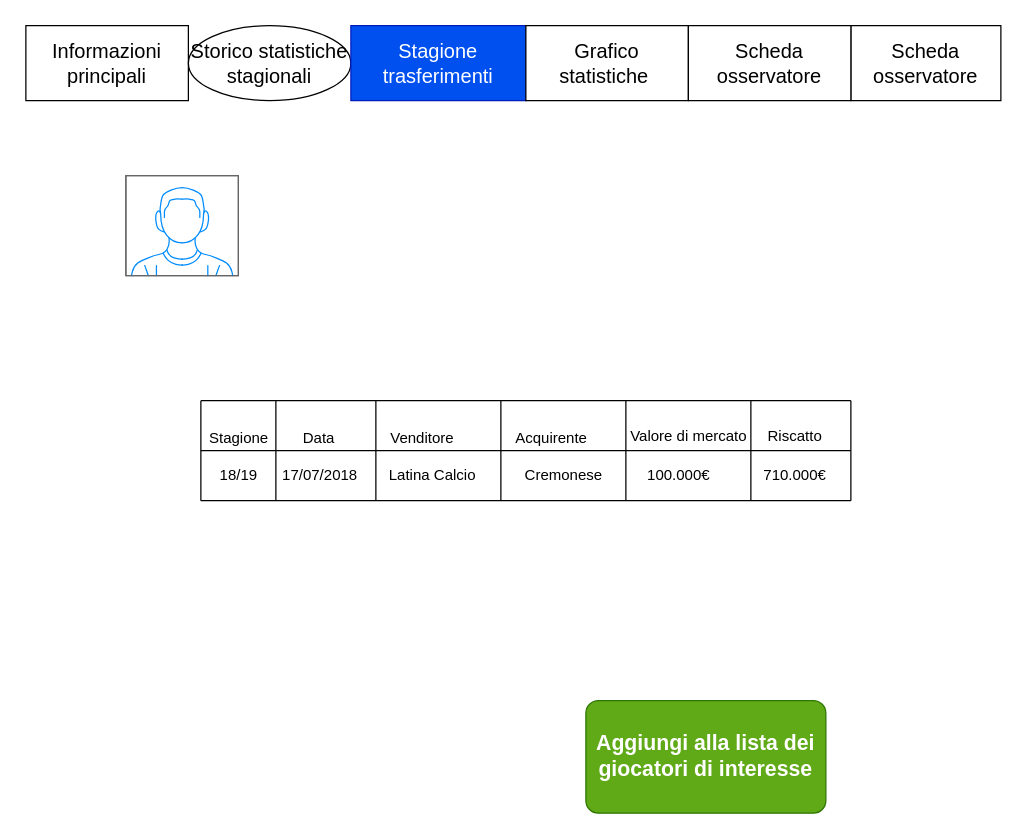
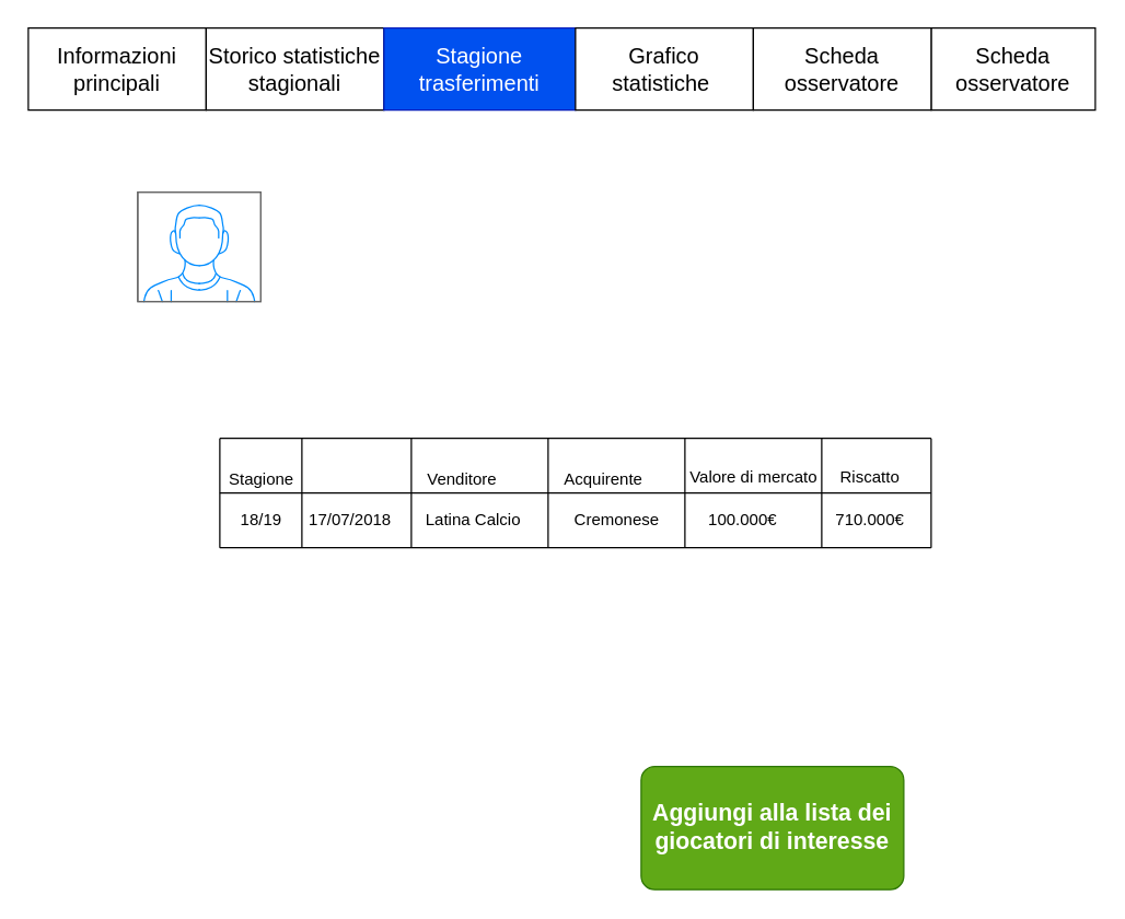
- <mxCell id="4" value="&lt;font size=&quot;3&quot;&gt;Storico statistiche stagionali&lt;/font&gt;" style="ellipse;whiteSpace=wrap;html=1;align=center;" parent="1" vertex="1"><mxGeometry x="150" y="20" width="130" height="60" as="geometry" /></mxCell>
+ <mxCell id="4" value="&lt;font size=&quot;3&quot;&gt;Storico statistiche stagionali&lt;/font&gt;" style="rounded=0;whiteSpace=wrap;html=1;align=center;" parent="1" vertex="1"><mxGeometry x="150" y="20" width="130" height="60" as="geometry" /></mxCell>
- <mxCell id="13" value="&lt;font style=&quot;font-size: 12px&quot;&gt;Data&lt;/font&gt;" style="text;html=1;align=left;verticalAlign=middle;resizable=0;points=[];autosize=1;" parent="1" vertex="1"><mxGeometry x="240" y="340" width="40" height="20" as="geometry" /></mxCell>
